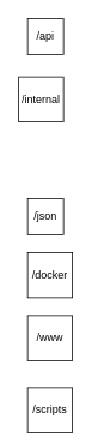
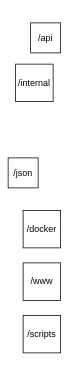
- <mxCell id="2" value="/api" style="whiteSpace=wrap;html=1;aspect=fixed;" vertex="1" parent="1"><mxGeometry x="30" y="20" width="40" height="40" as="geometry" /></mxCell>
+ <mxCell id="2" value="/api" style="whiteSpace=wrap;html=1;aspect=fixed;" vertex="1" parent="1"><mxGeometry x="40" y="30" width="40" height="40" as="geometry" /></mxCell>
- <mxCell id="5" value="&lt;div&gt;/json&lt;/div&gt;" style="whiteSpace=wrap;html=1;aspect=fixed;" vertex="1" parent="1"><mxGeometry x="30" y="220" width="40" height="40" as="geometry" /></mxCell>
+ <mxCell id="5" value="&lt;div&gt;/json&lt;/div&gt;" style="whiteSpace=wrap;html=1;aspect=fixed;" vertex="1" parent="1"><mxGeometry x="10" y="210" width="40" height="40" as="geometry" /></mxCell>
- <mxCell id="8" value="/scripts" style="whiteSpace=wrap;html=1;aspect=fixed;" vertex="1" parent="1"><mxGeometry x="30" y="430" width="50" height="50" as="geometry" /></mxCell>
+ <mxCell id="8" value="/scripts" style="whiteSpace=wrap;html=1;aspect=fixed;" vertex="1" parent="1"><mxGeometry x="30" y="420" width="50" height="50" as="geometry" /></mxCell>
